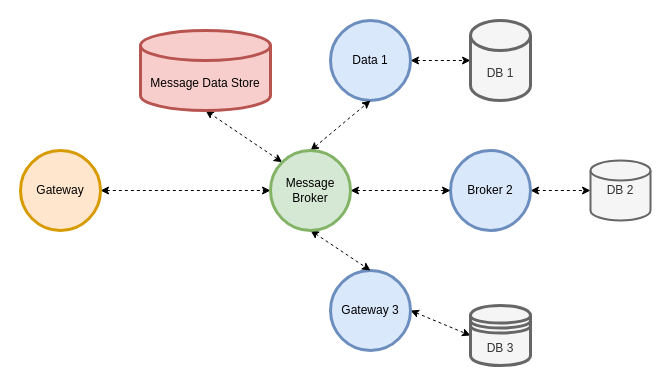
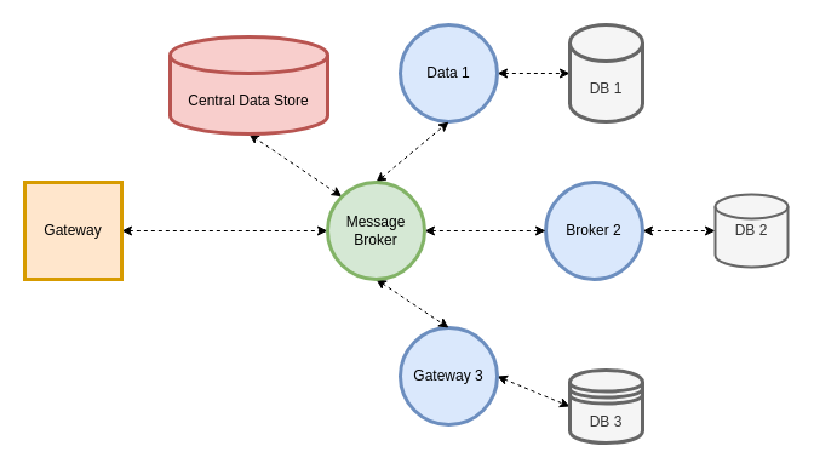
- <mxCell id="18" value="Message Data Store" style="shape=cylinder3;whiteSpace=wrap;html=1;boundedLbl=1;backgroundOutline=1;size=15;strokeWidth=3;fillColor=#f8cecc;strokeColor=#b85450;" parent="1" vertex="1"><mxGeometry x="140" y="30" width="130" height="80" as="geometry" /></mxCell>
+ <mxCell id="18" value="Central Data Store" style="shape=cylinder3;whiteSpace=wrap;html=1;boundedLbl=1;backgroundOutline=1;size=15;strokeWidth=3;fillColor=#f8cecc;strokeColor=#b85450;" parent="1" vertex="1"><mxGeometry x="140" y="30" width="130" height="80" as="geometry" /></mxCell>
- <mxCell id="3" value="Gateway" style="ellipse;whiteSpace=wrap;html=1;aspect=fixed;strokeWidth=3;fillColor=#ffe6cc;strokeColor=#d79b00;" parent="1" vertex="1"><mxGeometry y="150" width="80" height="80" as="geometry" x="20" /></mxCell>
+ <mxCell id="3" value="Gateway" style="whiteSpace=wrap;html=1;aspect=fixed;strokeWidth=3;fillColor=#ffe6cc;strokeColor=#d79b00;rounded=0;" parent="1" vertex="1"><mxGeometry y="150" width="80" height="80" as="geometry" x="20" /></mxCell>
